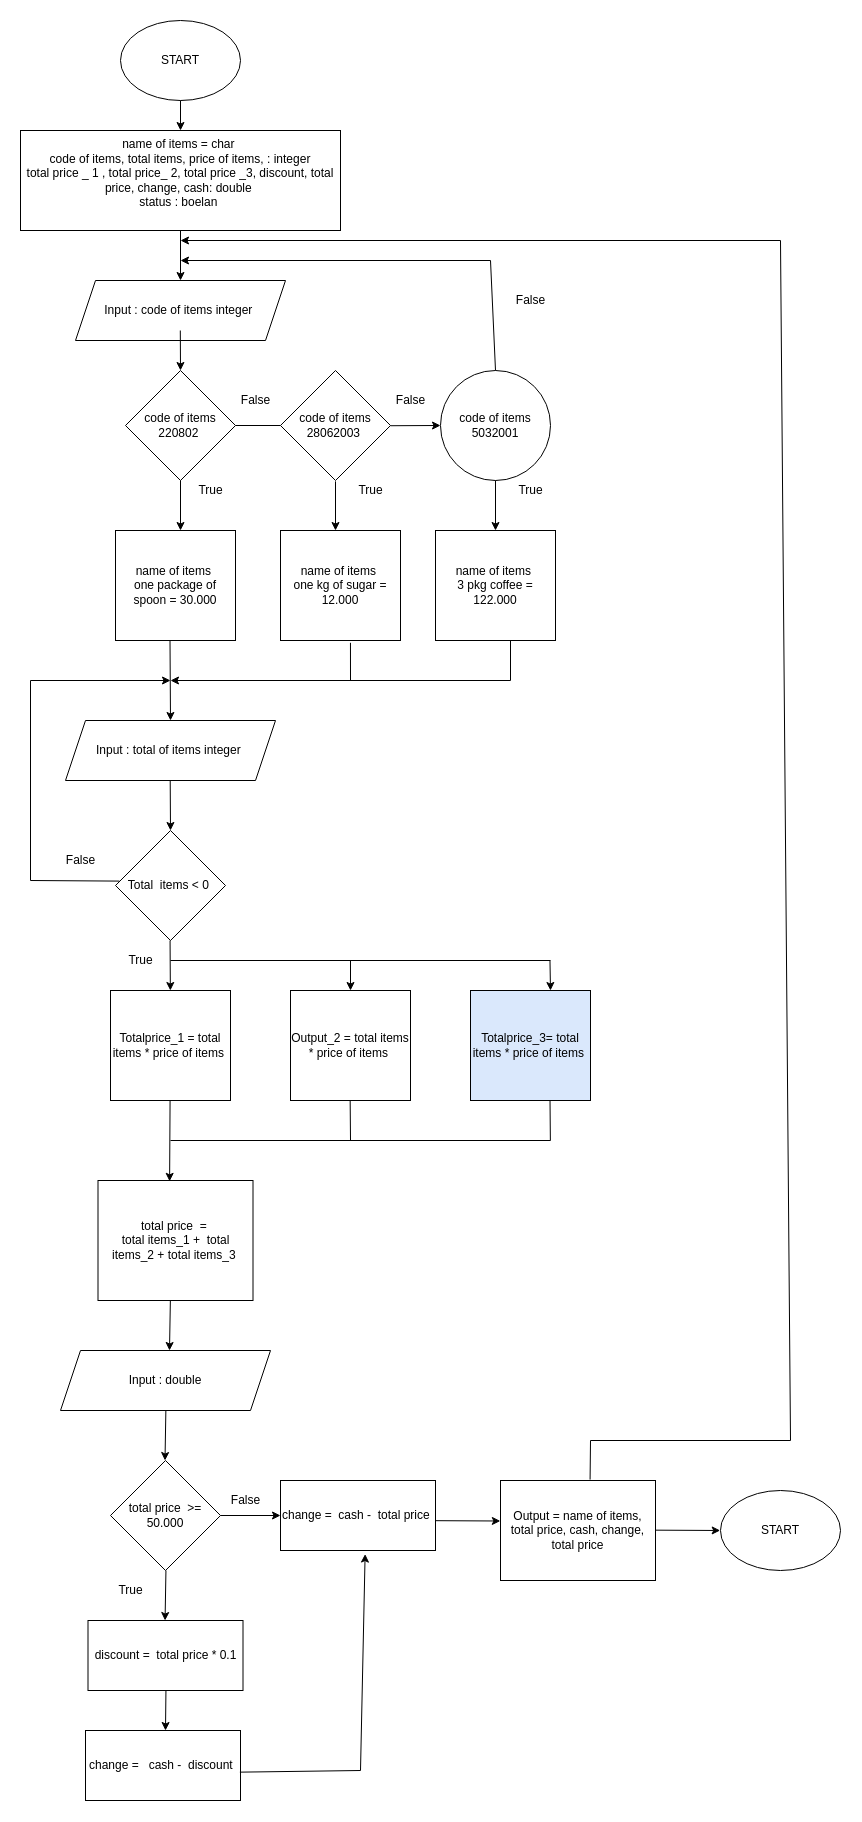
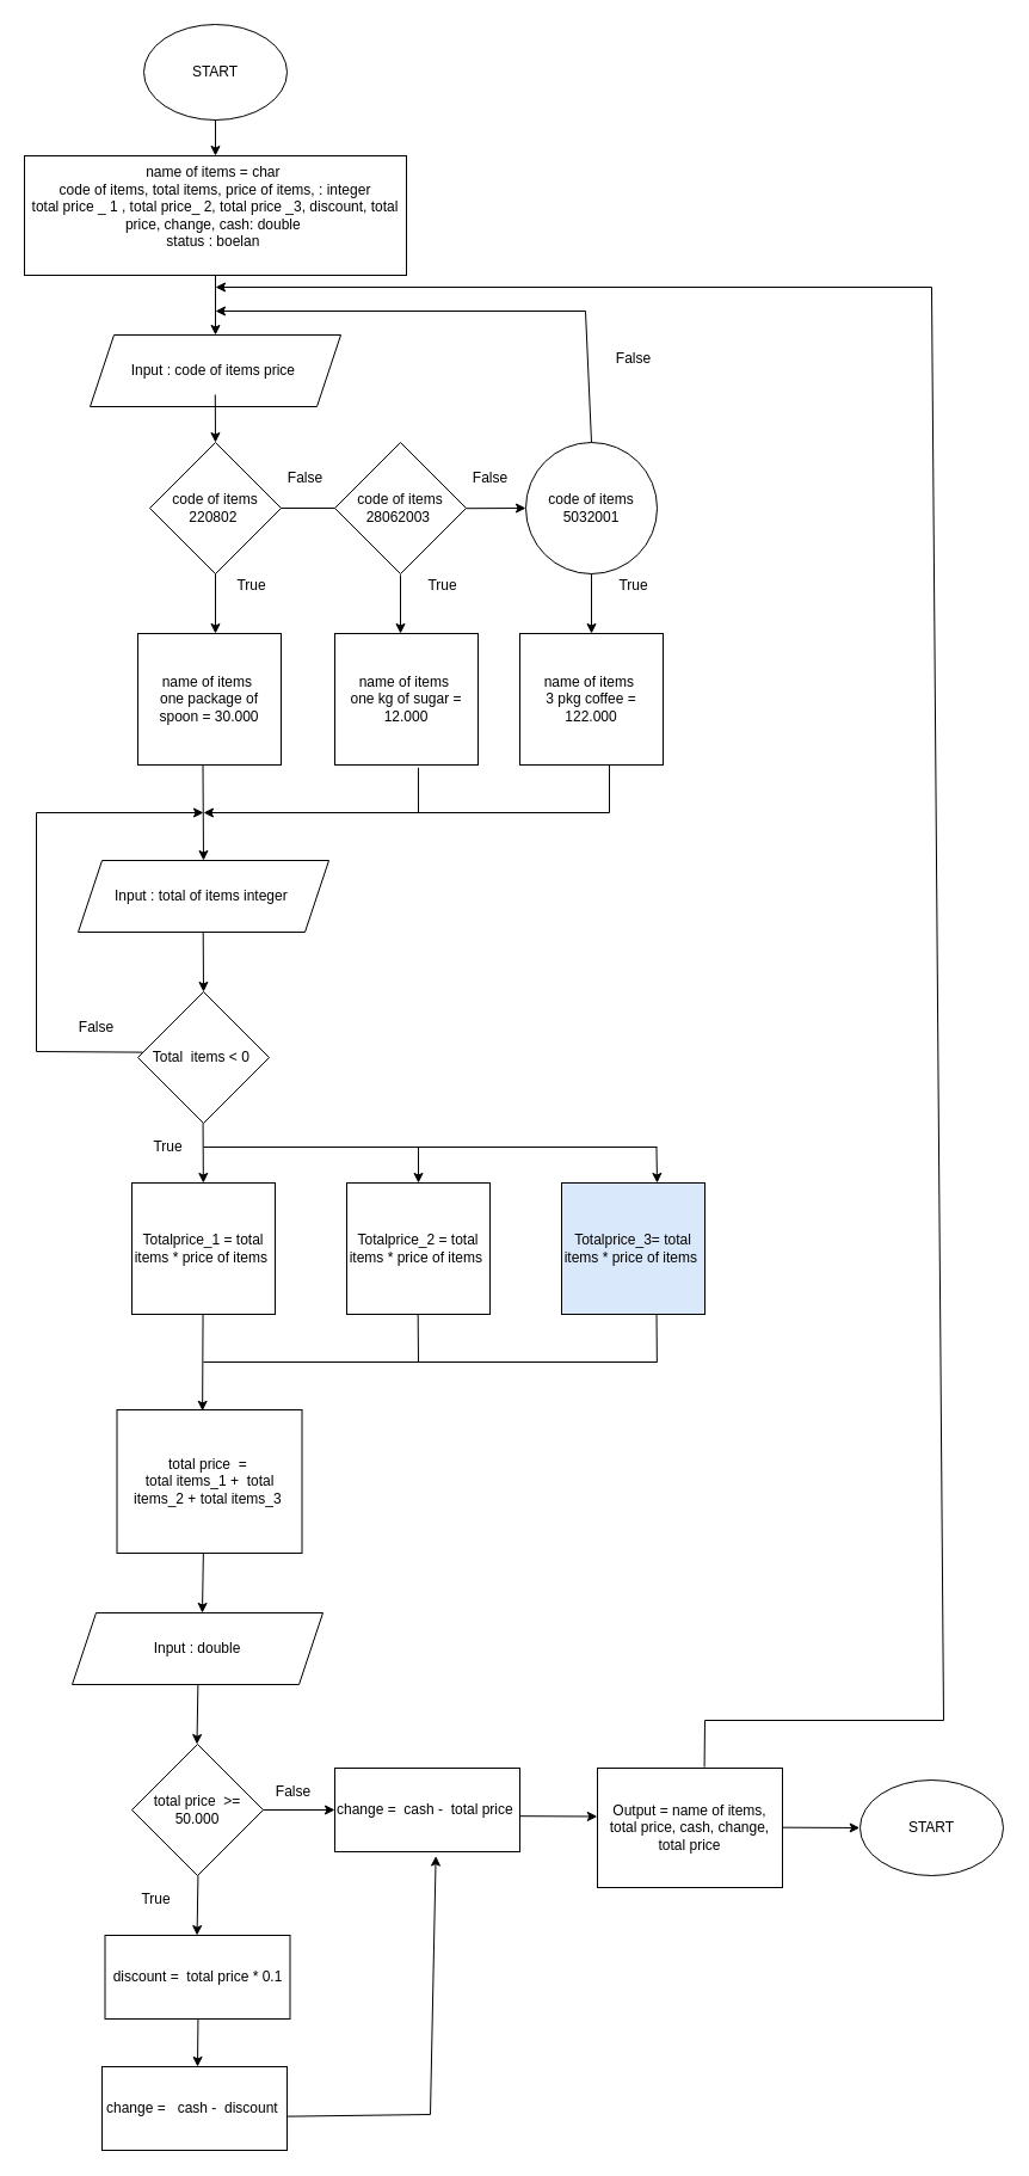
- <mxCell id="5" value="Input : code of items integer&amp;nbsp;" style="shape=parallelogram;perimeter=parallelogramPerimeter;whiteSpace=wrap;html=1;fixedSize=1;" vertex="1" parent="1"><mxGeometry x="75" y="280" width="210" height="60" as="geometry" /></mxCell>
+ <mxCell id="5" value="Input : code of items price&amp;nbsp;" style="shape=parallelogram;perimeter=parallelogramPerimeter;whiteSpace=wrap;html=1;fixedSize=1;" vertex="1" parent="1"><mxGeometry x="75" y="280" width="210" height="60" as="geometry" /></mxCell>
- <mxCell id="39" value="Output_2 = total items * price of items&amp;nbsp;" style="rounded=0;whiteSpace=wrap;html=1;" vertex="1" parent="1"><mxGeometry x="290" y="990" width="120" height="110" as="geometry" /></mxCell>
+ <mxCell id="39" value="Totalprice_2 = total items * price of items&amp;nbsp;" style="rounded=0;whiteSpace=wrap;html=1;" vertex="1" parent="1"><mxGeometry x="290" y="990" width="120" height="110" as="geometry" /></mxCell>
